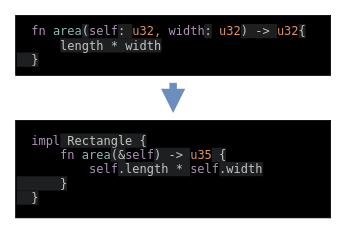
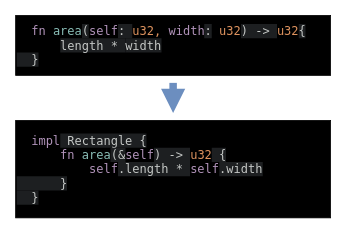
- <mxCell id="3" value="&lt;font style=&quot;font-size: 16px&quot;&gt;&lt;span class=&quot;hljs-keyword&quot; style=&quot;color: rgb(178 , 148 , 187) ; font-family: &amp;#34;source code pro&amp;#34; , &amp;#34;consolas&amp;#34; , &amp;#34;ubuntu mono&amp;#34; , &amp;#34;menlo&amp;#34; , &amp;#34;dejavu sans mono&amp;#34; , monospace , monospace&quot;&gt;&amp;nbsp; impl&lt;/span&gt;&lt;span style=&quot;color: rgb(197 , 200 , 198) ; font-family: &amp;#34;source code pro&amp;#34; , &amp;#34;consolas&amp;#34; , &amp;#34;ubuntu mono&amp;#34; , &amp;#34;menlo&amp;#34; , &amp;#34;dejavu sans mono&amp;#34; , monospace , monospace ; background-color: rgb(29 , 31 , 33)&quot;&gt; Rectangle {&lt;br&gt;&lt;/span&gt;&lt;span class=&quot;hljs-function&quot; style=&quot;color: rgb(129 , 162 , 190) ; font-family: &amp;#34;source code pro&amp;#34; , &amp;#34;consolas&amp;#34; , &amp;#34;ubuntu mono&amp;#34; , &amp;#34;menlo&amp;#34; , &amp;#34;dejavu sans mono&amp;#34; , monospace , monospace&quot;&gt;&lt;span class=&quot;hljs-keyword&quot; style=&quot;color: rgb(178 , 148 , 187)&quot;&gt;&amp;nbsp; &amp;nbsp; &amp;nbsp; fn&lt;/span&gt; &lt;span class=&quot;hljs-title&quot; style=&quot;color: rgb(138 , 190 , 183)&quot;&gt;area&lt;/span&gt;&lt;/span&gt;&lt;span style=&quot;color: rgb(197 , 200 , 198) ; font-family: &amp;#34;source code pro&amp;#34; , &amp;#34;consolas&amp;#34; , &amp;#34;ubuntu mono&amp;#34; , &amp;#34;menlo&amp;#34; , &amp;#34;dejavu sans mono&amp;#34; , monospace , monospace ; background-color: rgb(29 , 31 , 33)&quot;&gt;(&amp;amp;&lt;/span&gt;&lt;span class=&quot;hljs-keyword&quot; style=&quot;color: rgb(178 , 148 , 187) ; font-family: &amp;#34;source code pro&amp;#34; , &amp;#34;consolas&amp;#34; , &amp;#34;ubuntu mono&amp;#34; , &amp;#34;menlo&amp;#34; , &amp;#34;dejavu sans mono&amp;#34; , monospace , monospace&quot;&gt;self&lt;/span&gt;&lt;span style=&quot;color: rgb(197 , 200 , 198) ; font-family: &amp;#34;source code pro&amp;#34; , &amp;#34;consolas&amp;#34; , &amp;#34;ubuntu mono&amp;#34; , &amp;#34;menlo&amp;#34; , &amp;#34;dejavu sans mono&amp;#34; , monospace , monospace ; background-color: rgb(29 , 31 , 33)&quot;&gt;) -&amp;gt; &lt;/span&gt;&lt;span class=&quot;hljs-built_in&quot; style=&quot;color: rgb(222 , 147 , 95) ; font-family: &amp;#34;source code pro&amp;#34; , &amp;#34;consolas&amp;#34; , &amp;#34;ubuntu mono&amp;#34; , &amp;#34;menlo&amp;#34; , &amp;#34;dejavu sans mono&amp;#34; , monospace , monospace&quot;&gt;u35&lt;/span&gt;&lt;span style=&quot;color: rgb(197 , 200 , 198) ; font-family: &amp;#34;source code pro&amp;#34; , &amp;#34;consolas&amp;#34; , &amp;#34;ubuntu mono&amp;#34; , &amp;#34;menlo&amp;#34; , &amp;#34;dejavu sans mono&amp;#34; , monospace , monospace ; background-color: rgb(29 , 31 , 33)&quot;&gt; {&lt;br&gt;        &lt;/span&gt;&lt;span class=&quot;hljs-keyword&quot; style=&quot;color: rgb(178 , 148 , 187) ; font-family: &amp;#34;source code pro&amp;#34; , &amp;#34;consolas&amp;#34; , &amp;#34;ubuntu mono&amp;#34; , &amp;#34;menlo&amp;#34; , &amp;#34;dejavu sans mono&amp;#34; , monospace , monospace&quot;&gt;&lt;span style=&quot;white-space: pre&quot;&gt;&#09;&lt;/span&gt;&amp;nbsp; self&lt;/span&gt;&lt;span style=&quot;color: rgb(197 , 200 , 198) ; font-family: &amp;#34;source code pro&amp;#34; , &amp;#34;consolas&amp;#34; , &amp;#34;ubuntu mono&amp;#34; , &amp;#34;menlo&amp;#34; , &amp;#34;dejavu sans mono&amp;#34; , monospace , monospace ; background-color: rgb(29 , 31 , 33)&quot;&gt;.length * &lt;/span&gt;&lt;span class=&quot;hljs-keyword&quot; style=&quot;color: rgb(178 , 148 , 187) ; font-family: &amp;#34;source code pro&amp;#34; , &amp;#34;consolas&amp;#34; , &amp;#34;ubuntu mono&amp;#34; , &amp;#34;menlo&amp;#34; , &amp;#34;dejavu sans mono&amp;#34; , monospace , monospace&quot;&gt;self&lt;/span&gt;&lt;span style=&quot;color: rgb(197 , 200 , 198) ; font-family: &amp;#34;source code pro&amp;#34; , &amp;#34;consolas&amp;#34; , &amp;#34;ubuntu mono&amp;#34; , &amp;#34;menlo&amp;#34; , &amp;#34;dejavu sans mono&amp;#34; , monospace , monospace ; background-color: rgb(29 , 31 , 33)&quot;&gt;.width&lt;br&gt;&amp;nbsp; &amp;nbsp; &amp;nbsp; }&lt;br&gt;&amp;nbsp; }&lt;/span&gt;&lt;/font&gt;" style="rounded=0;whiteSpace=wrap;html=1;align=left;fontColor=#F5F5F5;fillColor=#000000;" vertex="1" parent="1"><mxGeometry x="20" y="160" width="420" height="130" as="geometry" /></mxCell>
+ <mxCell id="3" value="&lt;font style=&quot;font-size: 16px&quot;&gt;&lt;span class=&quot;hljs-keyword&quot; style=&quot;color: rgb(178 , 148 , 187) ; font-family: &amp;#34;source code pro&amp;#34; , &amp;#34;consolas&amp;#34; , &amp;#34;ubuntu mono&amp;#34; , &amp;#34;menlo&amp;#34; , &amp;#34;dejavu sans mono&amp;#34; , monospace , monospace&quot;&gt;&amp;nbsp; impl&lt;/span&gt;&lt;span style=&quot;color: rgb(197 , 200 , 198) ; font-family: &amp;#34;source code pro&amp;#34; , &amp;#34;consolas&amp;#34; , &amp;#34;ubuntu mono&amp;#34; , &amp;#34;menlo&amp;#34; , &amp;#34;dejavu sans mono&amp;#34; , monospace , monospace ; background-color: rgb(29 , 31 , 33)&quot;&gt; Rectangle {&lt;br&gt;&lt;/span&gt;&lt;span class=&quot;hljs-function&quot; style=&quot;color: rgb(129 , 162 , 190) ; font-family: &amp;#34;source code pro&amp;#34; , &amp;#34;consolas&amp;#34; , &amp;#34;ubuntu mono&amp;#34; , &amp;#34;menlo&amp;#34; , &amp;#34;dejavu sans mono&amp;#34; , monospace , monospace&quot;&gt;&lt;span class=&quot;hljs-keyword&quot; style=&quot;color: rgb(178 , 148 , 187)&quot;&gt;&amp;nbsp; &amp;nbsp; &amp;nbsp; fn&lt;/span&gt; &lt;span class=&quot;hljs-title&quot; style=&quot;color: rgb(138 , 190 , 183)&quot;&gt;area&lt;/span&gt;&lt;/span&gt;&lt;span style=&quot;color: rgb(197 , 200 , 198) ; font-family: &amp;#34;source code pro&amp;#34; , &amp;#34;consolas&amp;#34; , &amp;#34;ubuntu mono&amp;#34; , &amp;#34;menlo&amp;#34; , &amp;#34;dejavu sans mono&amp;#34; , monospace , monospace ; background-color: rgb(29 , 31 , 33)&quot;&gt;(&amp;amp;&lt;/span&gt;&lt;span class=&quot;hljs-keyword&quot; style=&quot;color: rgb(178 , 148 , 187) ; font-family: &amp;#34;source code pro&amp;#34; , &amp;#34;consolas&amp;#34; , &amp;#34;ubuntu mono&amp;#34; , &amp;#34;menlo&amp;#34; , &amp;#34;dejavu sans mono&amp;#34; , monospace , monospace&quot;&gt;self&lt;/span&gt;&lt;span style=&quot;color: rgb(197 , 200 , 198) ; font-family: &amp;#34;source code pro&amp;#34; , &amp;#34;consolas&amp;#34; , &amp;#34;ubuntu mono&amp;#34; , &amp;#34;menlo&amp;#34; , &amp;#34;dejavu sans mono&amp;#34; , monospace , monospace ; background-color: rgb(29 , 31 , 33)&quot;&gt;) -&amp;gt; &lt;/span&gt;&lt;span class=&quot;hljs-built_in&quot; style=&quot;color: rgb(222 , 147 , 95) ; font-family: &amp;#34;source code pro&amp;#34; , &amp;#34;consolas&amp;#34; , &amp;#34;ubuntu mono&amp;#34; , &amp;#34;menlo&amp;#34; , &amp;#34;dejavu sans mono&amp;#34; , monospace , monospace&quot;&gt;u32&lt;/span&gt;&lt;span style=&quot;color: rgb(197 , 200 , 198) ; font-family: &amp;#34;source code pro&amp;#34; , &amp;#34;consolas&amp;#34; , &amp;#34;ubuntu mono&amp;#34; , &amp;#34;menlo&amp;#34; , &amp;#34;dejavu sans mono&amp;#34; , monospace , monospace ; background-color: rgb(29 , 31 , 33)&quot;&gt; {&lt;br&gt;        &lt;/span&gt;&lt;span class=&quot;hljs-keyword&quot; style=&quot;color: rgb(178 , 148 , 187) ; font-family: &amp;#34;source code pro&amp;#34; , &amp;#34;consolas&amp;#34; , &amp;#34;ubuntu mono&amp;#34; , &amp;#34;menlo&amp;#34; , &amp;#34;dejavu sans mono&amp;#34; , monospace , monospace&quot;&gt;&lt;span style=&quot;white-space: pre&quot;&gt;&#09;&lt;/span&gt;&amp;nbsp; self&lt;/span&gt;&lt;span style=&quot;color: rgb(197 , 200 , 198) ; font-family: &amp;#34;source code pro&amp;#34; , &amp;#34;consolas&amp;#34; , &amp;#34;ubuntu mono&amp;#34; , &amp;#34;menlo&amp;#34; , &amp;#34;dejavu sans mono&amp;#34; , monospace , monospace ; background-color: rgb(29 , 31 , 33)&quot;&gt;.length * &lt;/span&gt;&lt;span class=&quot;hljs-keyword&quot; style=&quot;color: rgb(178 , 148 , 187) ; font-family: &amp;#34;source code pro&amp;#34; , &amp;#34;consolas&amp;#34; , &amp;#34;ubuntu mono&amp;#34; , &amp;#34;menlo&amp;#34; , &amp;#34;dejavu sans mono&amp;#34; , monospace , monospace&quot;&gt;self&lt;/span&gt;&lt;span style=&quot;color: rgb(197 , 200 , 198) ; font-family: &amp;#34;source code pro&amp;#34; , &amp;#34;consolas&amp;#34; , &amp;#34;ubuntu mono&amp;#34; , &amp;#34;menlo&amp;#34; , &amp;#34;dejavu sans mono&amp;#34; , monospace , monospace ; background-color: rgb(29 , 31 , 33)&quot;&gt;.width&lt;br&gt;&amp;nbsp; &amp;nbsp; &amp;nbsp; }&lt;br&gt;&amp;nbsp; }&lt;/span&gt;&lt;/font&gt;" style="rounded=0;whiteSpace=wrap;html=1;align=left;fontColor=#F5F5F5;fillColor=#000000;" vertex="1" parent="1"><mxGeometry x="20" y="160" width="420" height="130" as="geometry" /></mxCell>
